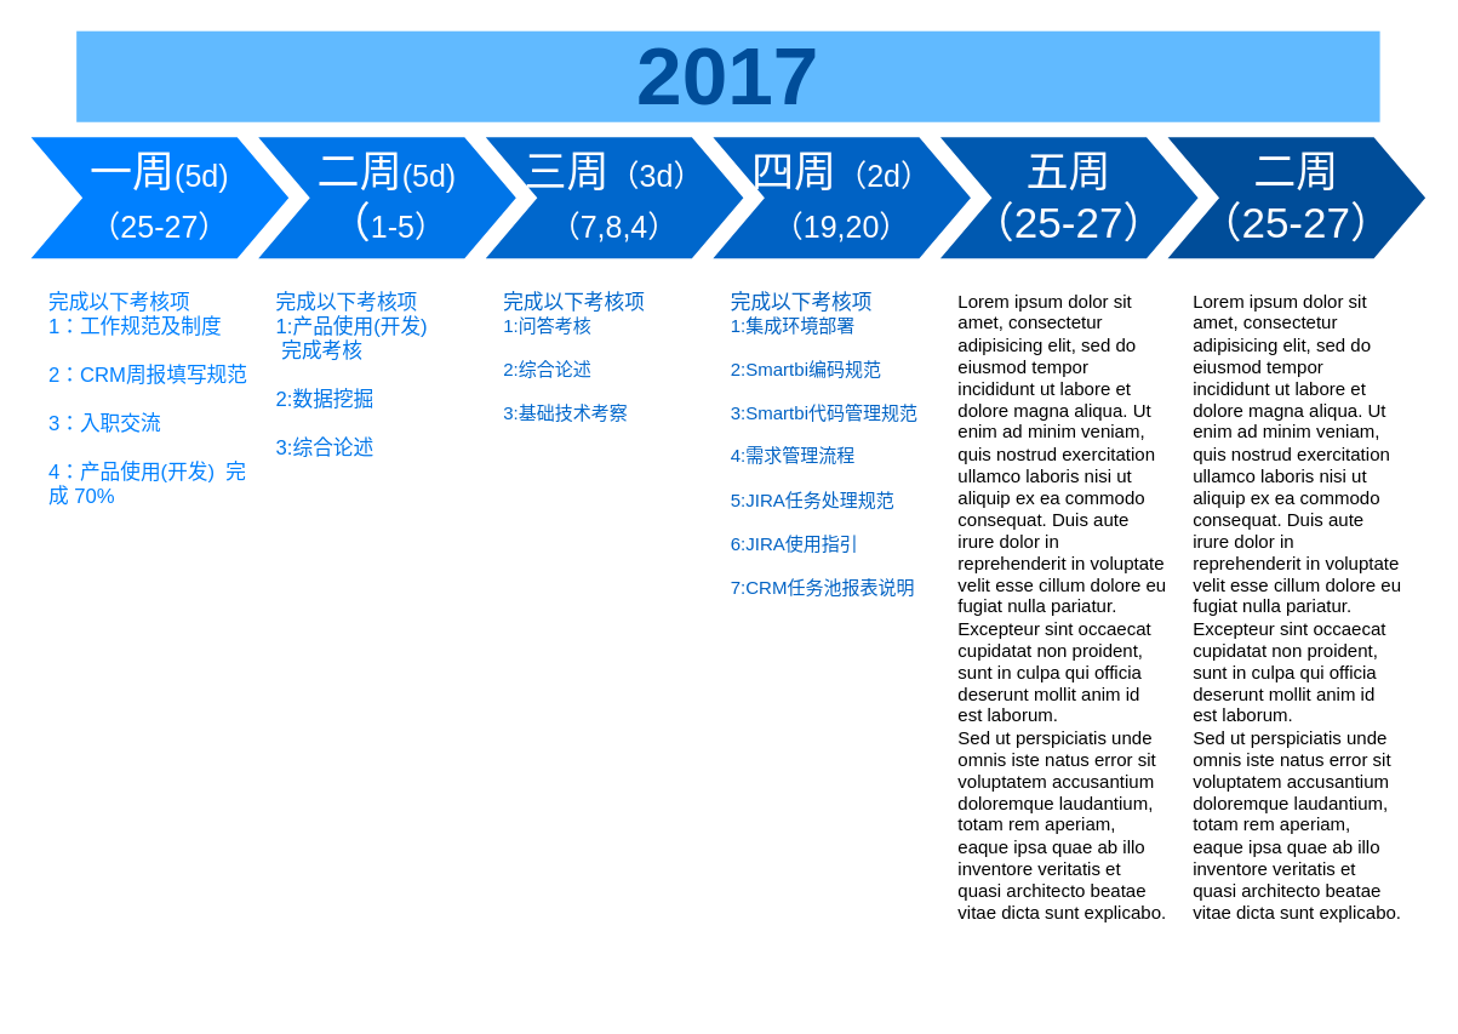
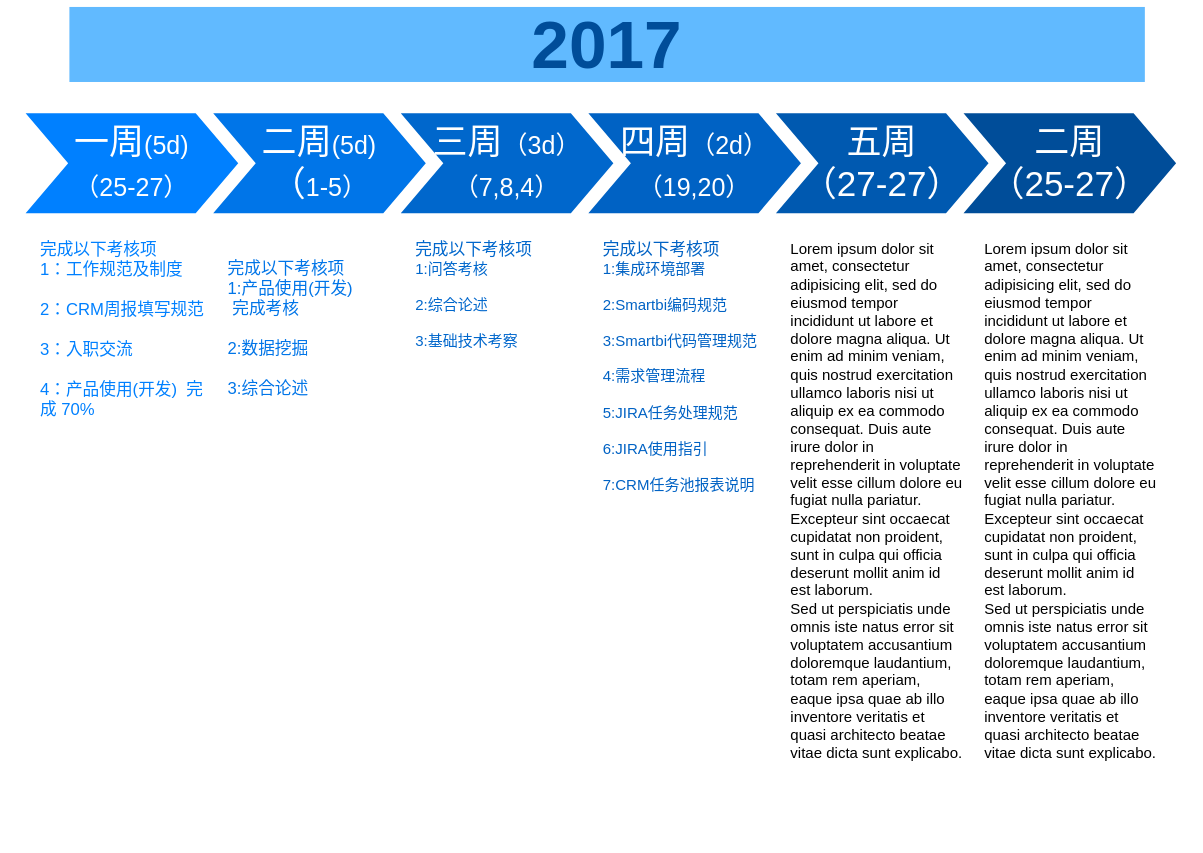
- <mxCell id="8" value="2017" style="text;html=1;strokeColor=none;fillColor=#61BAFF;align=center;verticalAlign=middle;whiteSpace=wrap;fontSize=54;fontStyle=1;fontColor=#004D99;" parent="1" vertex="1"><mxGeometry x="50" y="20" width="860" height="60" as="geometry" /></mxCell>
+ <mxCell id="8" value="2017" style="text;html=1;strokeColor=none;fillColor=#61BAFF;align=center;verticalAlign=middle;whiteSpace=wrap;fontSize=54;fontStyle=1;fontColor=#004D99;" parent="1" vertex="1"><mxGeometry x="55" y="5" width="860" height="60" as="geometry" /></mxCell>
- <mxCell id="6" value="五周&lt;br&gt;（25-27）" style="shape=step;whiteSpace=wrap;html=1;fontSize=28;fillColor=#0059B0;fontColor=#FFFFFF;strokeColor=none;" parent="1" vertex="1"><mxGeometry x="620" y="90" width="170" height="80" as="geometry" /></mxCell>
+ <mxCell id="6" value="五周&lt;br&gt;（27-27）" style="shape=step;whiteSpace=wrap;html=1;fontSize=28;fillColor=#0059B0;fontColor=#FFFFFF;strokeColor=none;" parent="1" vertex="1"><mxGeometry x="620" y="90" width="170" height="80" as="geometry" /></mxCell>
- <mxCell id="10" value="&lt;div&gt;&lt;span style=&quot;font-size: 13.333px&quot;&gt;&lt;font color=&quot;#0075e8&quot;&gt;完成以下考核项&lt;/font&gt;&lt;/span&gt;&lt;/div&gt;&lt;div&gt;&lt;span style=&quot;font-size: 13.333px&quot;&gt;&lt;font color=&quot;#0075e8&quot;&gt;1:产品使用(开发)&amp;nbsp; &amp;nbsp; &amp;nbsp; &amp;nbsp;完成考核&lt;/font&gt;&lt;/span&gt;&lt;/div&gt;&lt;div&gt;&lt;span style=&quot;font-size: 13.333px&quot;&gt;&lt;font color=&quot;#0075e8&quot;&gt;&lt;br&gt;&lt;/font&gt;&lt;/span&gt;&lt;/div&gt;&lt;div&gt;&lt;span style=&quot;font-size: 13.333px&quot;&gt;&lt;font color=&quot;#0075e8&quot;&gt;2:数据挖掘&lt;/font&gt;&lt;/span&gt;&lt;/div&gt;&lt;div&gt;&lt;span style=&quot;font-size: 13.333px&quot;&gt;&lt;font color=&quot;#0075e8&quot;&gt;&lt;br&gt;&lt;/font&gt;&lt;/span&gt;&lt;/div&gt;&lt;div&gt;&lt;span style=&quot;font-size: 13.333px&quot;&gt;&lt;font color=&quot;#0075e8&quot;&gt;3:综合论述&lt;/font&gt;&lt;/span&gt;&lt;/div&gt;&lt;div&gt;&lt;br&gt;&lt;/div&gt;" style="text;spacingTop=-5;fillColor=#ffffff;whiteSpace=wrap;html=1;align=left;fontSize=12;fontFamily=Helvetica;fillColor=none;strokeColor=none;" parent="1" vertex="1"><mxGeometry x="180" y="190" width="140" height="470" as="geometry" /></mxCell>
+ <mxCell id="10" value="&lt;div&gt;&lt;span style=&quot;font-size: 13.333px&quot;&gt;&lt;font color=&quot;#0075e8&quot;&gt;完成以下考核项&lt;/font&gt;&lt;/span&gt;&lt;/div&gt;&lt;div&gt;&lt;span style=&quot;font-size: 13.333px&quot;&gt;&lt;font color=&quot;#0075e8&quot;&gt;1:产品使用(开发)&amp;nbsp; &amp;nbsp; &amp;nbsp; &amp;nbsp;完成考核&lt;/font&gt;&lt;/span&gt;&lt;/div&gt;&lt;div&gt;&lt;span style=&quot;font-size: 13.333px&quot;&gt;&lt;font color=&quot;#0075e8&quot;&gt;&lt;br&gt;&lt;/font&gt;&lt;/span&gt;&lt;/div&gt;&lt;div&gt;&lt;span style=&quot;font-size: 13.333px&quot;&gt;&lt;font color=&quot;#0075e8&quot;&gt;2:数据挖掘&lt;/font&gt;&lt;/span&gt;&lt;/div&gt;&lt;div&gt;&lt;span style=&quot;font-size: 13.333px&quot;&gt;&lt;font color=&quot;#0075e8&quot;&gt;&lt;br&gt;&lt;/font&gt;&lt;/span&gt;&lt;/div&gt;&lt;div&gt;&lt;span style=&quot;font-size: 13.333px&quot;&gt;&lt;font color=&quot;#0075e8&quot;&gt;3:综合论述&lt;/font&gt;&lt;/span&gt;&lt;/div&gt;&lt;div&gt;&lt;br&gt;&lt;/div&gt;" style="text;spacingTop=-5;fillColor=#ffffff;whiteSpace=wrap;html=1;align=left;fontSize=12;fontFamily=Helvetica;fillColor=none;strokeColor=none;" parent="1" vertex="1"><mxGeometry x="180" y="205" width="140" height="470" as="geometry" /></mxCell>
